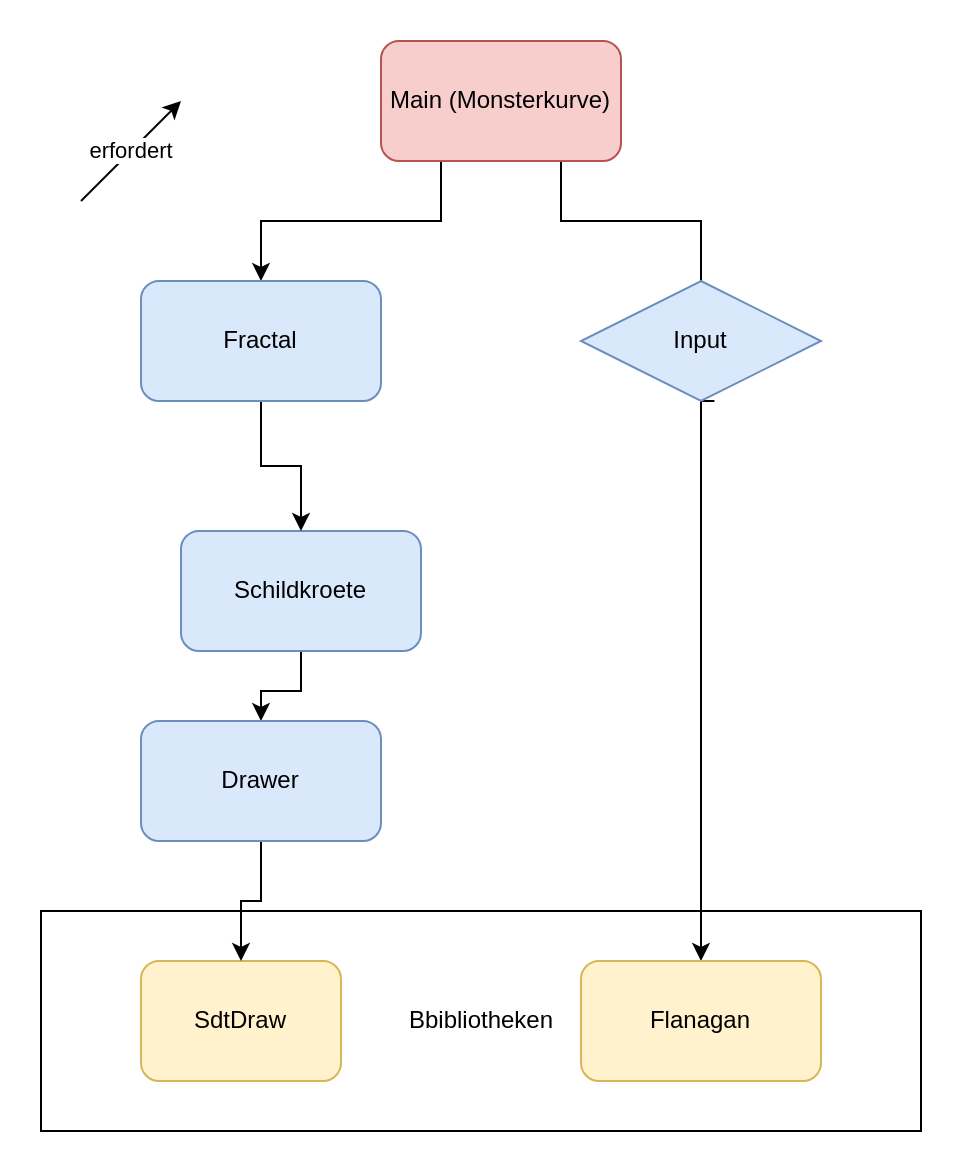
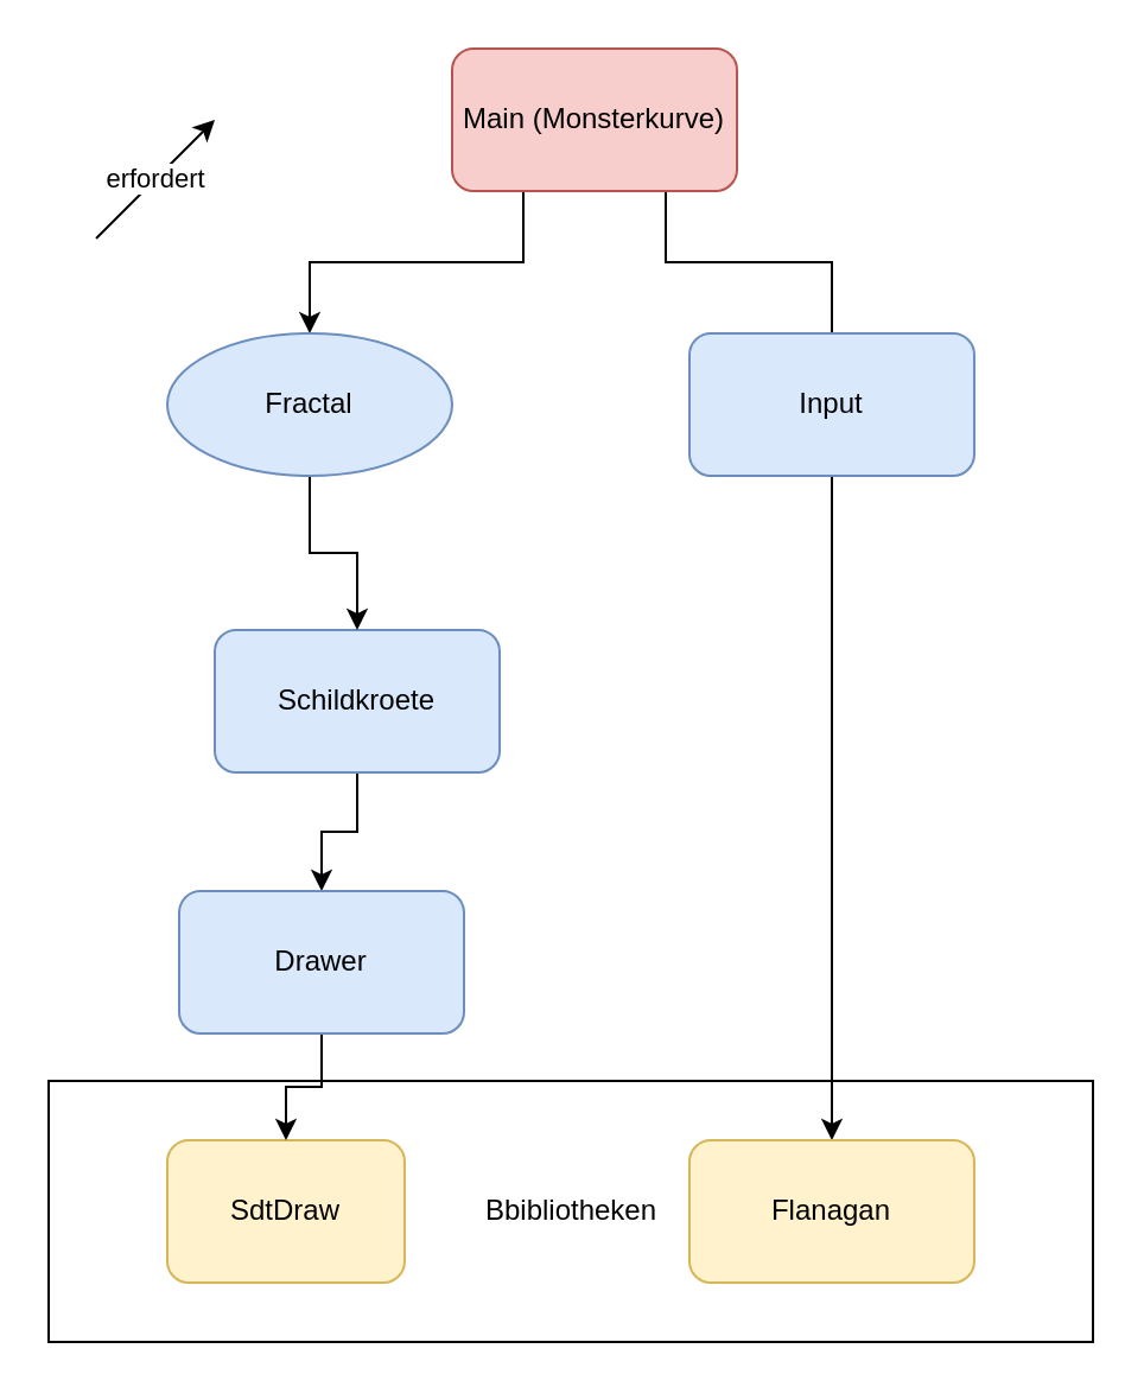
- <mxCell id="12" value="Fractal" style="rounded=1;whiteSpace=wrap;html=1;fillColor=#dae8fc;strokeColor=#6c8ebf;" vertex="1" parent="1"><mxGeometry x="70" y="140" width="120" height="60" as="geometry" /></mxCell>
+ <mxCell id="12" value="Fractal" style="ellipse;whiteSpace=wrap;html=1;fillColor=#dae8fc;strokeColor=#6c8ebf;" vertex="1" parent="1"><mxGeometry x="70" y="140" width="120" height="60" as="geometry" /></mxCell>
- <mxCell id="8" value="Input" style="rhombus;whiteSpace=wrap;html=1;fillColor=#dae8fc;strokeColor=#6c8ebf;" vertex="1" parent="1"><mxGeometry x="290" y="140" width="120" height="60" as="geometry" /></mxCell>
+ <mxCell id="8" value="Input" style="rounded=1;whiteSpace=wrap;html=1;fillColor=#dae8fc;strokeColor=#6c8ebf;" vertex="1" parent="1"><mxGeometry x="290" y="140" width="120" height="60" as="geometry" /></mxCell>
- <mxCell id="14" value="Drawer" style="rounded=1;whiteSpace=wrap;html=1;glass=0;fillColor=#dae8fc;strokeColor=#6c8ebf;" vertex="1" parent="1"><mxGeometry x="70" y="360" width="120" height="60" as="geometry" /></mxCell>
+ <mxCell id="14" value="Drawer" style="rounded=1;whiteSpace=wrap;html=1;glass=0;fillColor=#dae8fc;strokeColor=#6c8ebf;" vertex="1" parent="1"><mxGeometry x="75" y="375" width="120" height="60" as="geometry" /></mxCell>
